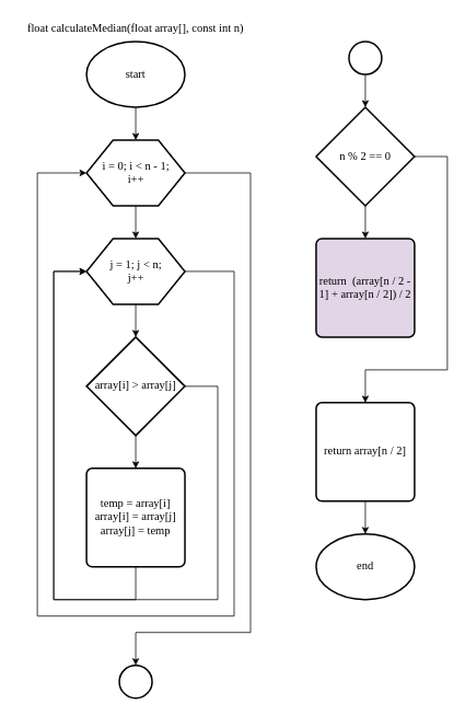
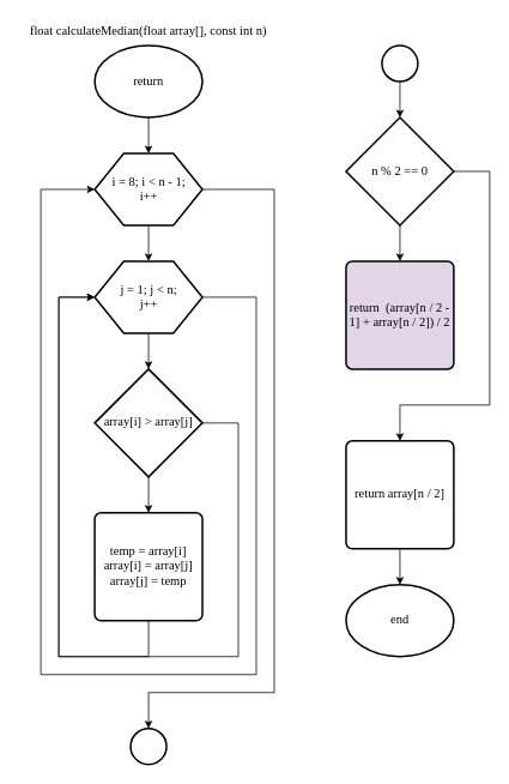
- <mxCell id="2" value="start" style="strokeWidth=2;html=1;shape=mxgraph.flowchart.start_1;whiteSpace=wrap;fontFamily=Times New Roman;fontSize=14;" vertex="1" parent="1"><mxGeometry x="105" y="50" width="120" height="80" as="geometry" /></mxCell>
+ <mxCell id="2" value="return" style="strokeWidth=2;html=1;shape=mxgraph.flowchart.start_1;whiteSpace=wrap;fontFamily=Times New Roman;fontSize=14;" vertex="1" parent="1"><mxGeometry x="105" y="50" width="120" height="80" as="geometry" /></mxCell>
- <mxCell id="9" value="i = 0; i &amp;lt; n - 1;&lt;div style=&quot;font-size: 14px;&quot;&gt;i++&lt;/div&gt;" style="verticalLabelPosition=middle;verticalAlign=middle;html=1;shape=hexagon;perimeter=hexagonPerimeter2;arcSize=6;size=0.27;strokeWidth=2;labelPosition=center;align=center;fontFamily=Times New Roman;fontSize=14;" vertex="1" parent="1"><mxGeometry x="105" y="170" width="120" height="80" as="geometry" /></mxCell>
+ <mxCell id="9" value="i = 8; i &amp;lt; n - 1;&lt;div style=&quot;font-size: 14px;&quot;&gt;i++&lt;/div&gt;" style="verticalLabelPosition=middle;verticalAlign=middle;html=1;shape=hexagon;perimeter=hexagonPerimeter2;arcSize=6;size=0.27;strokeWidth=2;labelPosition=center;align=center;fontFamily=Times New Roman;fontSize=14;" vertex="1" parent="1"><mxGeometry x="105" y="170" width="120" height="80" as="geometry" /></mxCell>
